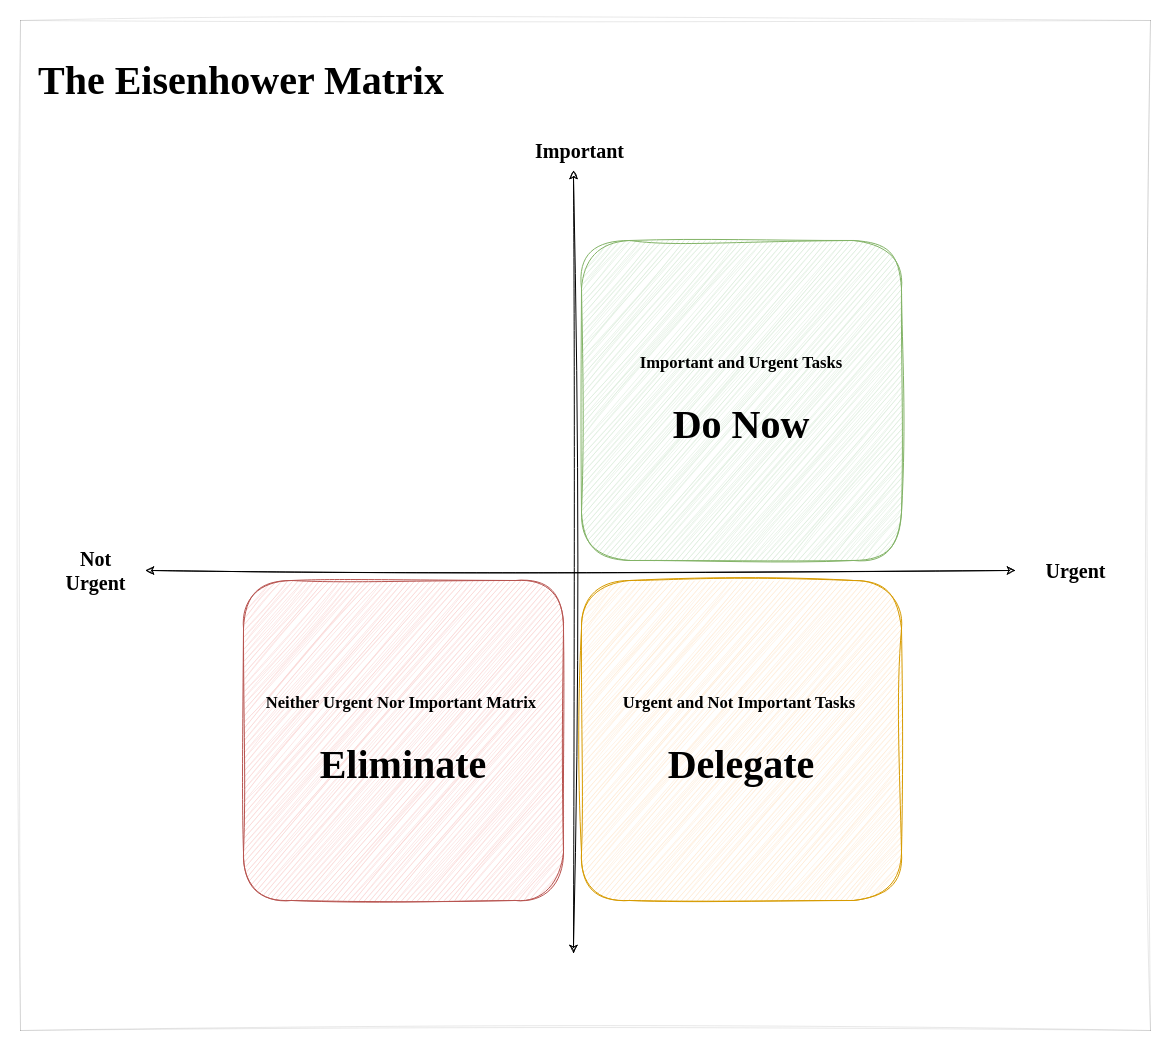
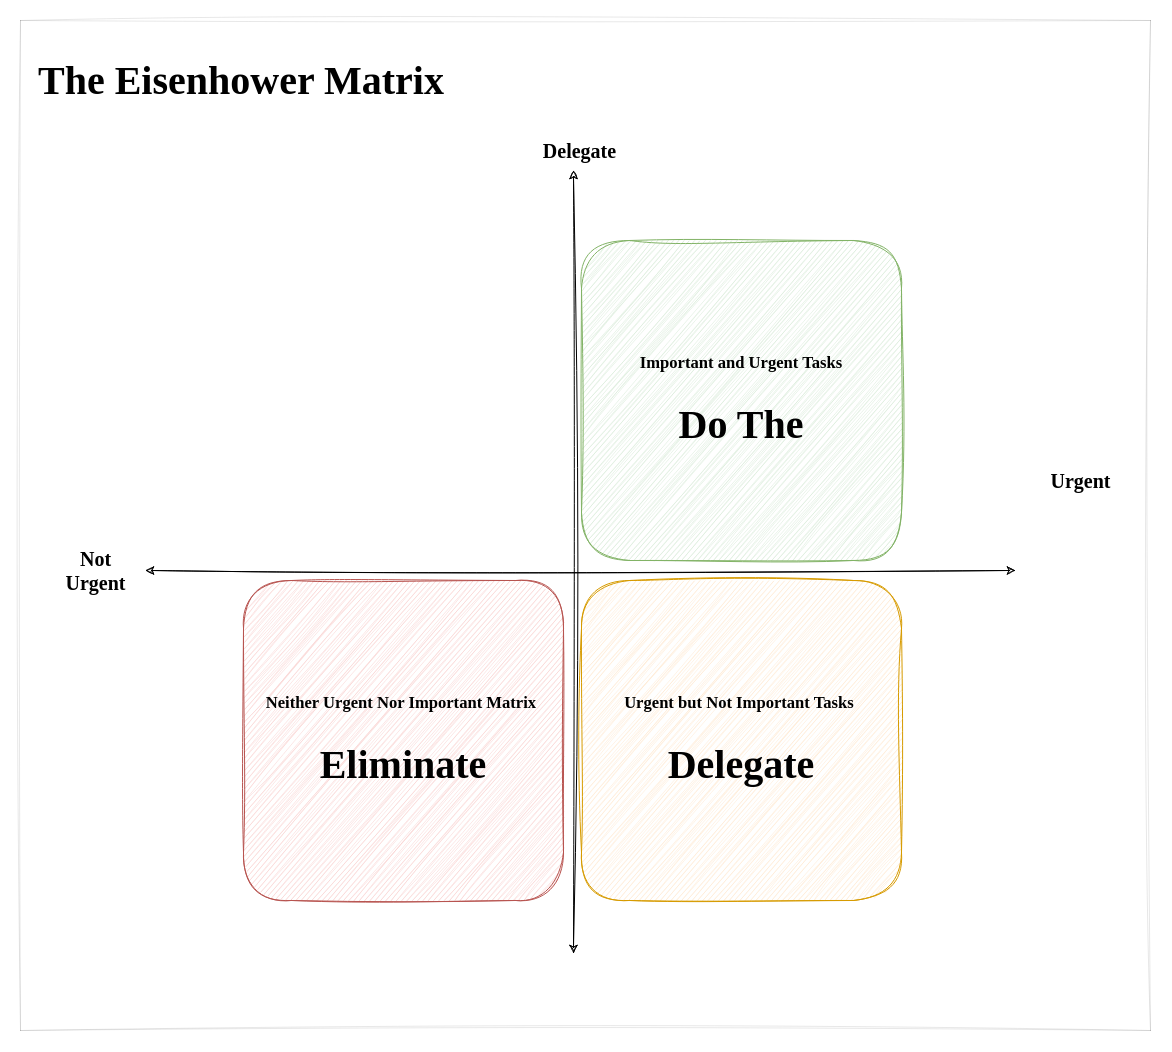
- <mxCell id="10" value="&lt;span&gt;Important&lt;/span&gt;" style="text;html=1;align=center;verticalAlign=middle;resizable=0;points=[];autosize=1;strokeColor=none;fillColor=none;fontSize=20;fontFamily=Architects Daughter;fontStyle=1" parent="1" vertex="1"><mxGeometry x="524" y="130" width="110" height="40" as="geometry" /></mxCell>
+ <mxCell id="10" value="&lt;span&gt;Delegate&lt;/span&gt;" style="text;html=1;align=center;verticalAlign=middle;resizable=0;points=[];autosize=1;strokeColor=none;fillColor=none;fontSize=20;fontFamily=Architects Daughter;fontStyle=1" parent="1" vertex="1"><mxGeometry x="524" y="130" width="110" height="40" as="geometry" /></mxCell>
- <mxCell id="6" value="&lt;h5&gt;&lt;span style=&quot;background-color: initial;&quot;&gt;Important and Urgent Tasks&lt;/span&gt;&lt;/h5&gt;&lt;h1&gt;Do Now&lt;/h1&gt;" style="rounded=1;whiteSpace=wrap;html=1;sketch=1;hachureGap=4;jiggle=2;curveFitting=1;fontFamily=Architects Daughter;fontSource=https%3A%2F%2Ffonts.googleapis.com%2Fcss%3Ffamily%3DArchitects%2BDaughter;fontSize=20;fillColor=#d5e8d4;strokeColor=#82b366;" parent="1" vertex="1"><mxGeometry x="581" y="240" width="320" height="320" as="geometry" /></mxCell>
+ <mxCell id="6" value="&lt;h5&gt;&lt;span style=&quot;background-color: initial;&quot;&gt;Important and Urgent Tasks&lt;/span&gt;&lt;/h5&gt;&lt;h1&gt;Do The&lt;/h1&gt;" style="rounded=1;whiteSpace=wrap;html=1;sketch=1;hachureGap=4;jiggle=2;curveFitting=1;fontFamily=Architects Daughter;fontSource=https%3A%2F%2Ffonts.googleapis.com%2Fcss%3Ffamily%3DArchitects%2BDaughter;fontSize=20;fillColor=#d5e8d4;strokeColor=#82b366;" parent="1" vertex="1"><mxGeometry x="581" y="240" width="320" height="320" as="geometry" /></mxCell>
- <mxCell id="11" value="&lt;b&gt;Urgent&lt;/b&gt;" style="text;html=1;align=center;verticalAlign=middle;resizable=0;points=[];autosize=1;strokeColor=none;fillColor=none;fontSize=20;fontFamily=Architects Daughter;" parent="1" vertex="1"><mxGeometry x="1035" y="550" width="80" height="40" as="geometry" /></mxCell>
+ <mxCell id="11" value="&lt;b&gt;Urgent&lt;/b&gt;" style="text;html=1;align=center;verticalAlign=middle;resizable=0;points=[];autosize=1;strokeColor=none;fillColor=none;fontSize=20;fontFamily=Architects Daughter;" parent="1" vertex="1"><mxGeometry x="1040" y="460" width="80" height="40" as="geometry" /></mxCell>
- <mxCell id="7" value="&lt;h5&gt;Urgent and Not Important Tasks&amp;nbsp;&lt;/h5&gt;&lt;h1&gt;Delegate&lt;/h1&gt;" style="rounded=1;whiteSpace=wrap;html=1;sketch=1;hachureGap=4;jiggle=2;curveFitting=1;fontFamily=Architects Daughter;fontSource=https%3A%2F%2Ffonts.googleapis.com%2Fcss%3Ffamily%3DArchitects%2BDaughter;fontSize=20;fillColor=#ffe6cc;strokeColor=#d79b00;" parent="1" vertex="1"><mxGeometry x="581" y="580" width="320" height="320" as="geometry" /></mxCell>
+ <mxCell id="7" value="&lt;h5&gt;Urgent but Not Important Tasks&amp;nbsp;&lt;/h5&gt;&lt;h1&gt;Delegate&lt;/h1&gt;" style="rounded=1;whiteSpace=wrap;html=1;sketch=1;hachureGap=4;jiggle=2;curveFitting=1;fontFamily=Architects Daughter;fontSource=https%3A%2F%2Ffonts.googleapis.com%2Fcss%3Ffamily%3DArchitects%2BDaughter;fontSize=20;fillColor=#ffe6cc;strokeColor=#d79b00;" parent="1" vertex="1"><mxGeometry x="581" y="580" width="320" height="320" as="geometry" /></mxCell>
